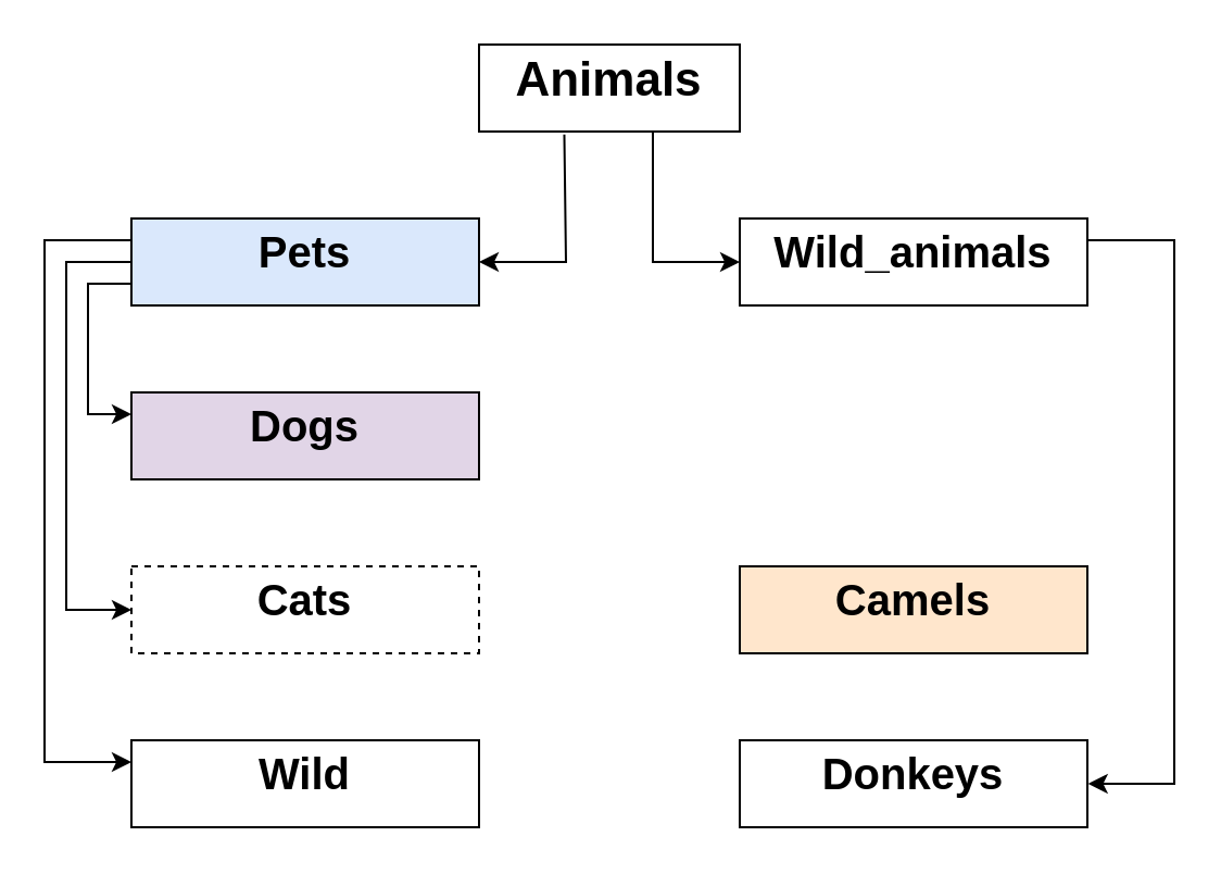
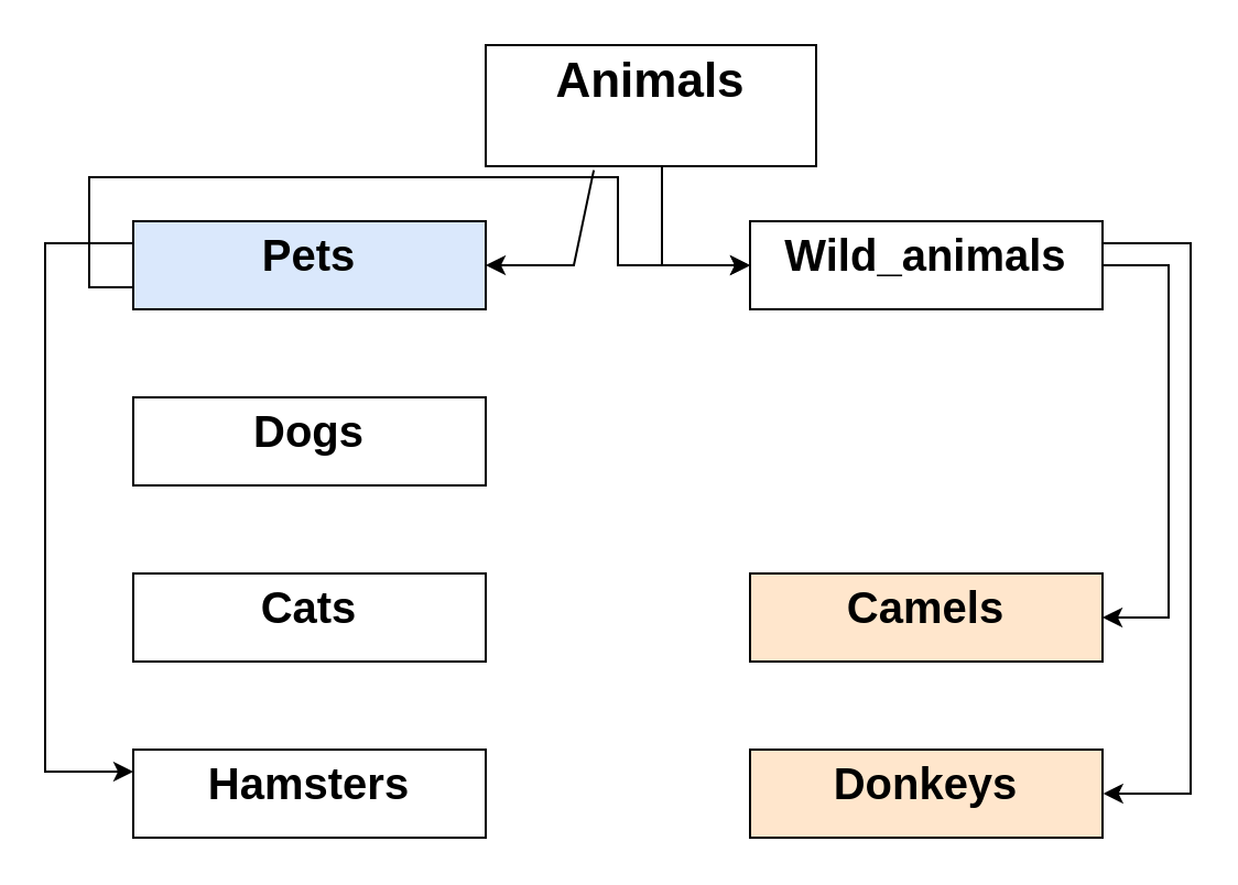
- <mxCell id="3" value="&lt;p style=&quot;margin: 4px 0px 0px; font-size: 22px;&quot;&gt;&lt;b style=&quot;font-size: 22px;&quot;&gt;Animals&lt;/b&gt;&lt;/p&gt;" style="verticalAlign=middle;align=center;overflow=fill;fontSize=22;fontFamily=Helvetica;html=1;horizontal=1;" parent="1" vertex="1"><mxGeometry x="220" y="20" width="120" height="40" as="geometry" /></mxCell>
+ <mxCell id="3" value="&lt;p style=&quot;margin: 4px 0px 0px; font-size: 22px;&quot;&gt;&lt;b style=&quot;font-size: 22px;&quot;&gt;Animals&lt;/b&gt;&lt;/p&gt;" style="verticalAlign=middle;align=center;overflow=fill;fontSize=22;fontFamily=Helvetica;html=1;horizontal=1;" parent="1" vertex="1"><mxGeometry x="220" y="20" width="150" height="55" as="geometry" /></mxCell>
- <mxCell id="4" style="edgeStyle=orthogonalEdgeStyle;rounded=0;orthogonalLoop=1;jettySize=auto;html=1;exitX=0;exitY=0.75;exitDx=0;exitDy=0;fontSize=20;endArrow=classic;endFill=1;entryX=0;entryY=0.25;entryDx=0;entryDy=0;" edge="1" parent="1" source="7" target="11"><mxGeometry relative="1" as="geometry"><mxPoint x="40" y="190" as="targetPoint" /></mxGeometry></mxCell>
+ <mxCell id="4" style="edgeStyle=orthogonalEdgeStyle;rounded=0;orthogonalLoop=1;jettySize=auto;html=1;exitX=0;exitY=0.75;exitDx=0;exitDy=0;fontSize=20;endArrow=classic;endFill=1;" edge="1" parent="1" source="7" target="10"><mxGeometry relative="1" as="geometry"><mxPoint x="40" y="190" as="targetPoint" /></mxGeometry></mxCell>
- <mxCell id="5" style="edgeStyle=orthogonalEdgeStyle;rounded=0;orthogonalLoop=1;jettySize=auto;html=1;exitX=0;exitY=0.5;exitDx=0;exitDy=0;fontSize=20;endArrow=classic;endFill=1;entryX=0;entryY=0.5;entryDx=0;entryDy=0;" edge="1" parent="1" source="7" target="12"><mxGeometry relative="1" as="geometry"><mxPoint x="20" y="200" as="targetPoint" /><Array as="points"><mxPoint x="30" y="120" /><mxPoint x="30" y="280" /></Array></mxGeometry></mxCell>
+ <mxCell id="8" style="edgeStyle=orthogonalEdgeStyle;rounded=0;orthogonalLoop=1;jettySize=auto;html=1;exitX=1;exitY=0.5;exitDx=0;exitDy=0;entryX=1;entryY=0.5;entryDx=0;entryDy=0;fontSize=20;endArrow=classic;endFill=1;" edge="1" parent="1" source="10" target="14"><mxGeometry relative="1" as="geometry"><Array as="points"><mxPoint x="530" y="120" /><mxPoint x="530" y="280" /></Array></mxGeometry></mxCell>
- <mxCell id="11" value="&lt;p style=&quot;margin: 4px 0px 0px; text-align: center; font-size: 20px;&quot;&gt;&lt;b style=&quot;font-size: 20px;&quot;&gt;Dogs&lt;/b&gt;&lt;/p&gt;" style="verticalAlign=top;align=left;overflow=fill;fontSize=20;fontFamily=Helvetica;html=1;fillColor=#e1d5e7;" parent="1" vertex="1"><mxGeometry x="60" y="180" width="160" height="40" as="geometry" /></mxCell>
+ <mxCell id="11" value="&lt;p style=&quot;margin: 4px 0px 0px; text-align: center; font-size: 20px;&quot;&gt;&lt;b style=&quot;font-size: 20px;&quot;&gt;Dogs&lt;/b&gt;&lt;/p&gt;" style="verticalAlign=top;align=left;overflow=fill;fontSize=20;fontFamily=Helvetica;html=1;" parent="1" vertex="1"><mxGeometry x="60" y="180" width="160" height="40" as="geometry" /></mxCell>
- <mxCell id="12" value="&lt;p style=&quot;margin: 4px 0px 0px; text-align: center; font-size: 20px;&quot;&gt;&lt;b style=&quot;font-size: 20px;&quot;&gt;Cats&lt;/b&gt;&lt;/p&gt;" style="verticalAlign=top;align=left;overflow=fill;fontSize=20;fontFamily=Helvetica;html=1;dashed=1;" parent="1" vertex="1"><mxGeometry x="60" y="260" width="160" height="40" as="geometry" /></mxCell>
+ <mxCell id="12" value="&lt;p style=&quot;margin: 4px 0px 0px; text-align: center; font-size: 20px;&quot;&gt;&lt;b style=&quot;font-size: 20px;&quot;&gt;Cats&lt;/b&gt;&lt;/p&gt;" style="verticalAlign=top;align=left;overflow=fill;fontSize=20;fontFamily=Helvetica;html=1;" parent="1" vertex="1"><mxGeometry x="60" y="260" width="160" height="40" as="geometry" /></mxCell>
- <mxCell id="13" value="&lt;p style=&quot;margin: 4px 0px 0px; text-align: center; font-size: 20px;&quot;&gt;&lt;b style=&quot;font-size: 20px;&quot;&gt;Wild&lt;/b&gt;&lt;/p&gt;" style="verticalAlign=top;align=left;overflow=fill;fontSize=20;fontFamily=Helvetica;html=1;" parent="1" vertex="1"><mxGeometry x="60" y="340" width="160" height="40" as="geometry" /></mxCell>
+ <mxCell id="13" value="&lt;p style=&quot;margin: 4px 0px 0px; text-align: center; font-size: 20px;&quot;&gt;&lt;b style=&quot;font-size: 20px;&quot;&gt;Hamsters&lt;/b&gt;&lt;/p&gt;" style="verticalAlign=top;align=left;overflow=fill;fontSize=20;fontFamily=Helvetica;html=1;" parent="1" vertex="1"><mxGeometry x="60" y="340" width="160" height="40" as="geometry" /></mxCell>
- <mxCell id="15" value="&lt;p style=&quot;margin: 4px 0px 0px; text-align: center; font-size: 20px;&quot;&gt;&lt;b style=&quot;font-size: 20px;&quot;&gt;Donkeys&lt;/b&gt;&lt;/p&gt;" style="verticalAlign=top;align=left;overflow=fill;fontSize=20;fontFamily=Helvetica;html=1;" parent="1" vertex="1"><mxGeometry x="340" y="340" width="160" height="40" as="geometry" /></mxCell>
+ <mxCell id="15" value="&lt;p style=&quot;margin: 4px 0px 0px; text-align: center; font-size: 20px;&quot;&gt;&lt;b style=&quot;font-size: 20px;&quot;&gt;Donkeys&lt;/b&gt;&lt;/p&gt;" style="verticalAlign=top;align=left;overflow=fill;fontSize=20;fontFamily=Helvetica;html=1;fillColor=#ffe6cc;" parent="1" vertex="1"><mxGeometry x="340" y="340" width="160" height="40" as="geometry" /></mxCell>
